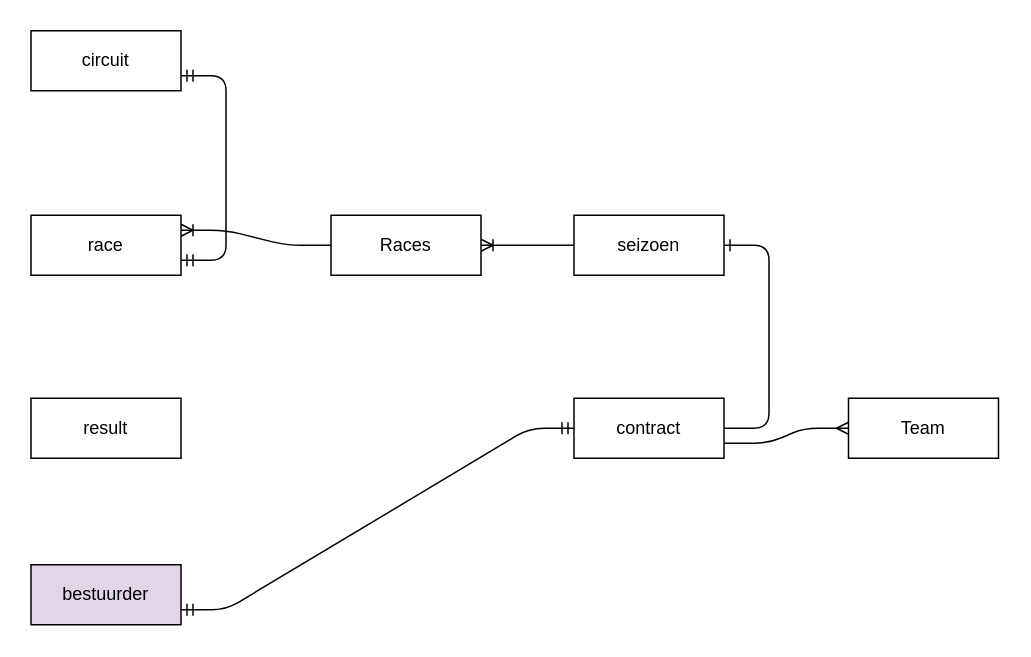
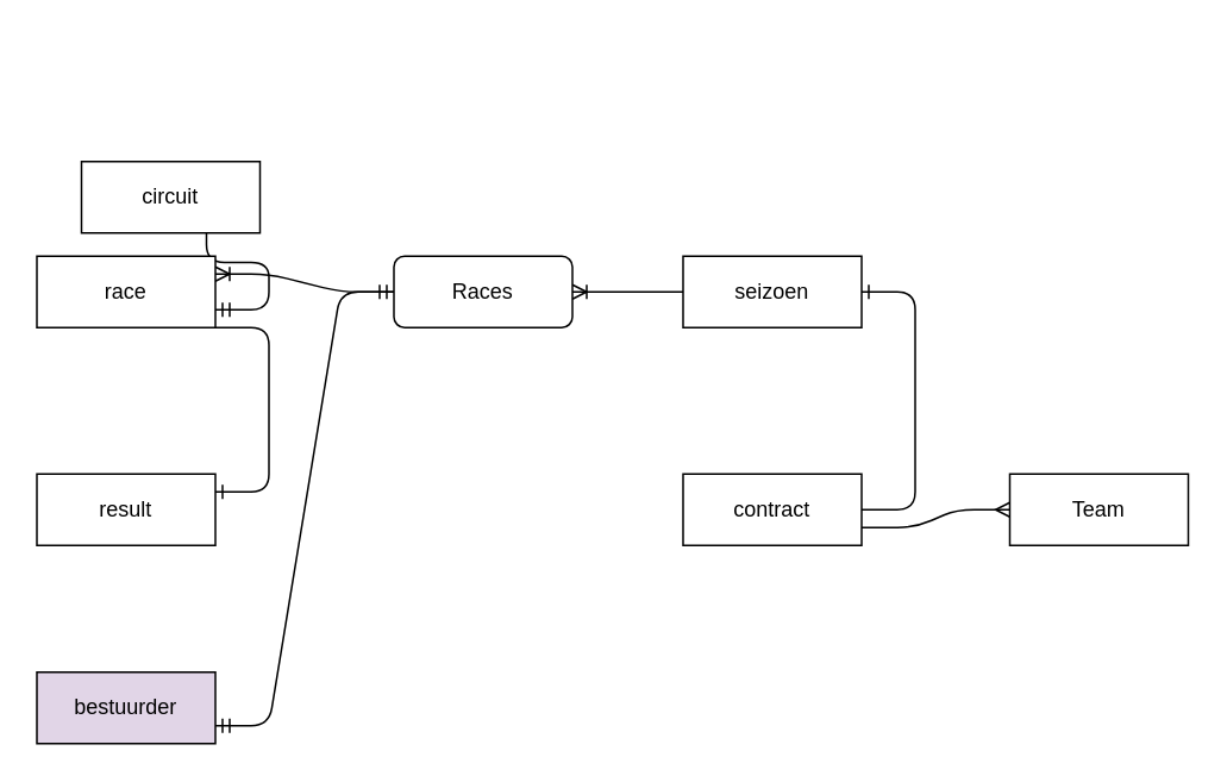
- <mxCell id="9" value="circuit" style="whiteSpace=wrap;html=1;align=center;" vertex="1" parent="1"><mxGeometry x="20" y="20" width="100" height="40" as="geometry" /></mxCell>
+ <mxCell id="9" value="circuit" style="whiteSpace=wrap;html=1;align=center;" vertex="1" parent="1"><mxGeometry x="45" y="90" width="100" height="40" as="geometry" /></mxCell>
- <mxCell id="11" value="Races" style="whiteSpace=wrap;html=1;align=center;" vertex="1" parent="1"><mxGeometry x="220" y="143" width="100" height="40" as="geometry" /></mxCell>
+ <mxCell id="11" value="Races" style="whiteSpace=wrap;html=1;align=center;rounded=1;" vertex="1" parent="1"><mxGeometry x="220" y="143" width="100" height="40" as="geometry" /></mxCell>
+ <mxCell id="6" value="" style="edgeStyle=entityRelationEdgeStyle;fontSize=12;html=1;endArrow=ERone;endFill=1;entryX=1;entryY=0.25;entryDx=0;entryDy=0;exitX=1;exitY=1;exitDx=0;exitDy=0;" edge="1" parent="1" source="10" target="13"><mxGeometry width="100" height="100" relative="1" as="geometry"><mxPoint x="126.62" y="222.64" as="sourcePoint" /><mxPoint x="128" y="414" as="targetPoint" /></mxGeometry></mxCell>
- <mxCell id="3" value="" style="edgeStyle=entityRelationEdgeStyle;fontSize=12;html=1;endArrow=ERmandOne;startArrow=ERmandOne;exitX=1;exitY=0.75;exitDx=0;exitDy=0;entryX=0;entryY=0.5;entryDx=0;entryDy=0;" edge="1" parent="1" source="14" target="15"><mxGeometry width="100" height="100" relative="1" as="geometry"><mxPoint x="128" y="664" as="sourcePoint" /><mxPoint x="424" y="580" as="targetPoint" /></mxGeometry></mxCell>
+ <mxCell id="3" value="" style="edgeStyle=entityRelationEdgeStyle;fontSize=12;html=1;endArrow=ERmandOne;startArrow=ERmandOne;exitX=1;exitY=0.75;exitDx=0;exitDy=0;" edge="1" parent="1" source="14" target="11"><mxGeometry width="100" height="100" relative="1" as="geometry"><mxPoint x="128" y="664" as="sourcePoint" /><mxPoint x="424" y="580" as="targetPoint" /></mxGeometry></mxCell>
